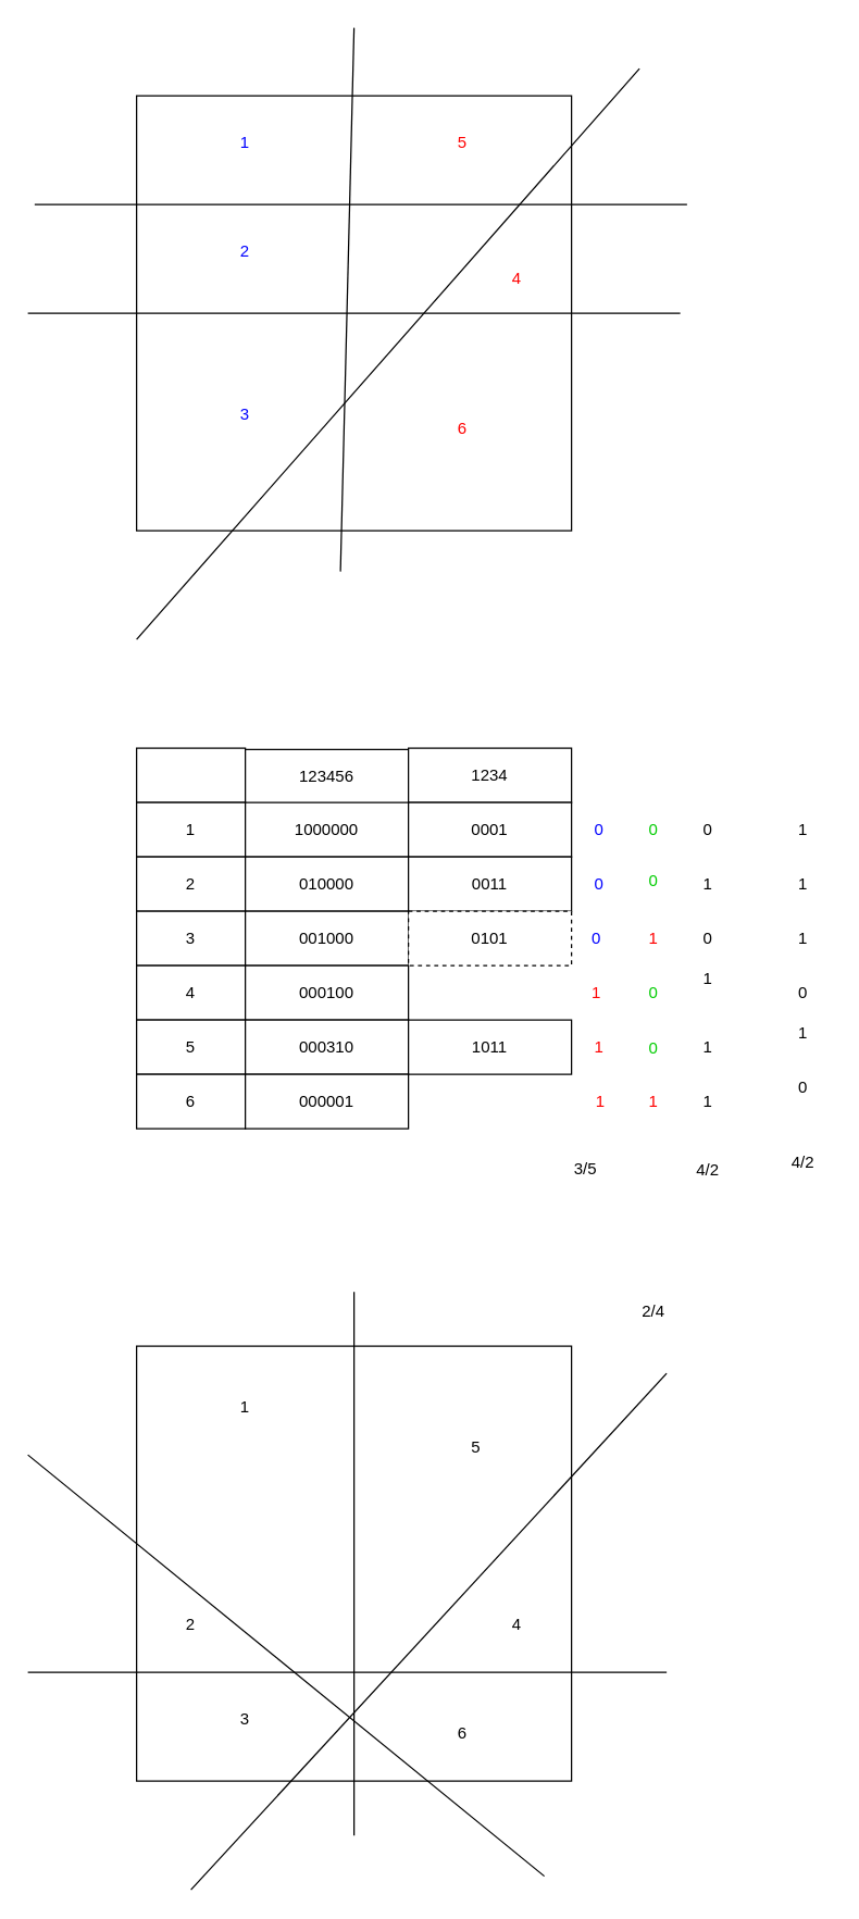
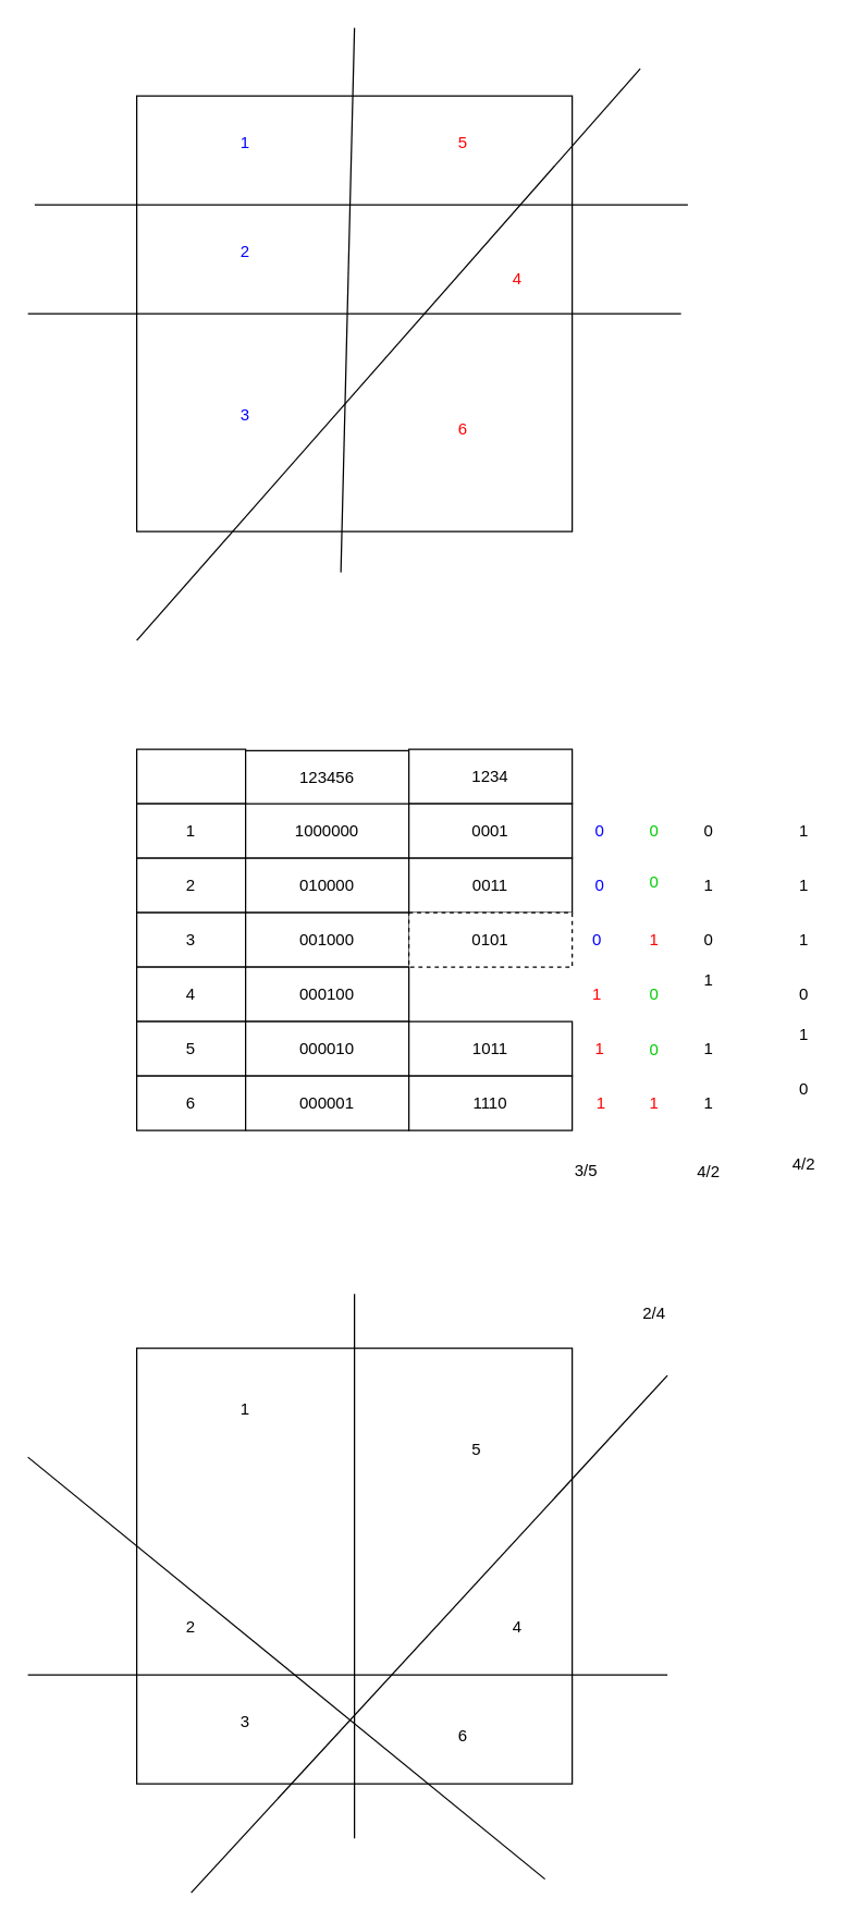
- <mxCell id="18" value="000310" style="rounded=0;whiteSpace=wrap;html=1;" vertex="1" parent="1"><mxGeometry x="180" y="750" width="120" height="40" as="geometry" /></mxCell>
+ <mxCell id="18" value="000010" style="rounded=0;whiteSpace=wrap;html=1;" vertex="1" parent="1"><mxGeometry x="180" y="750" width="120" height="40" as="geometry" /></mxCell>
+ <mxCell id="22" value="1110" style="rounded=0;whiteSpace=wrap;html=1;" vertex="1" parent="1"><mxGeometry x="300" y="790" width="120" height="40" as="geometry" /></mxCell>
